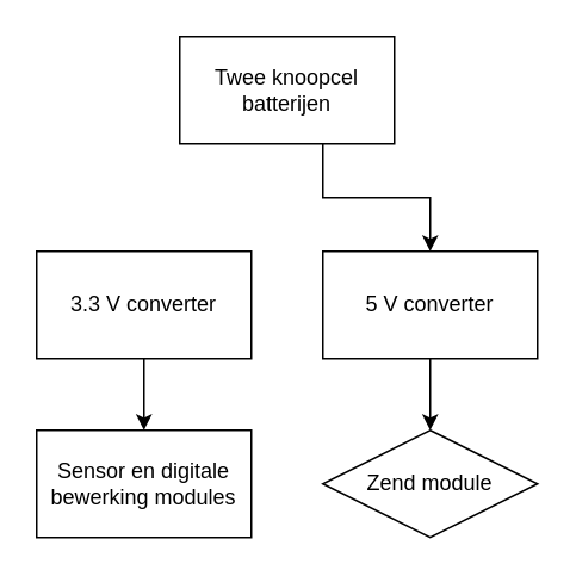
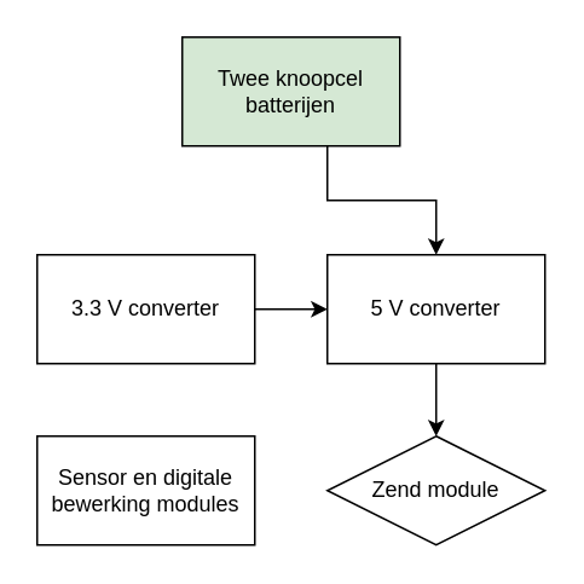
- <mxCell id="3" value="Twee knoopcel batterijen" style="rounded=0;whiteSpace=wrap;html=1;" vertex="1" parent="1"><mxGeometry x="100" y="20" width="120" height="60" as="geometry" /></mxCell>
+ <mxCell id="3" value="Twee knoopcel batterijen" style="rounded=0;whiteSpace=wrap;html=1;fillColor=#d5e8d4;" vertex="1" parent="1"><mxGeometry x="100" y="20" width="120" height="60" as="geometry" /></mxCell>
- <mxCell id="6" value="" style="edgeStyle=orthogonalEdgeStyle;rounded=0;orthogonalLoop=1;jettySize=auto;html=1;" edge="1" parent="1" source="7" target="9"><mxGeometry relative="1" as="geometry" /></mxCell>
+ <mxCell id="6" value="" style="edgeStyle=orthogonalEdgeStyle;rounded=0;orthogonalLoop=1;jettySize=auto;html=1;" edge="1" parent="1" source="7" target="5"><mxGeometry relative="1" as="geometry" /></mxCell>
